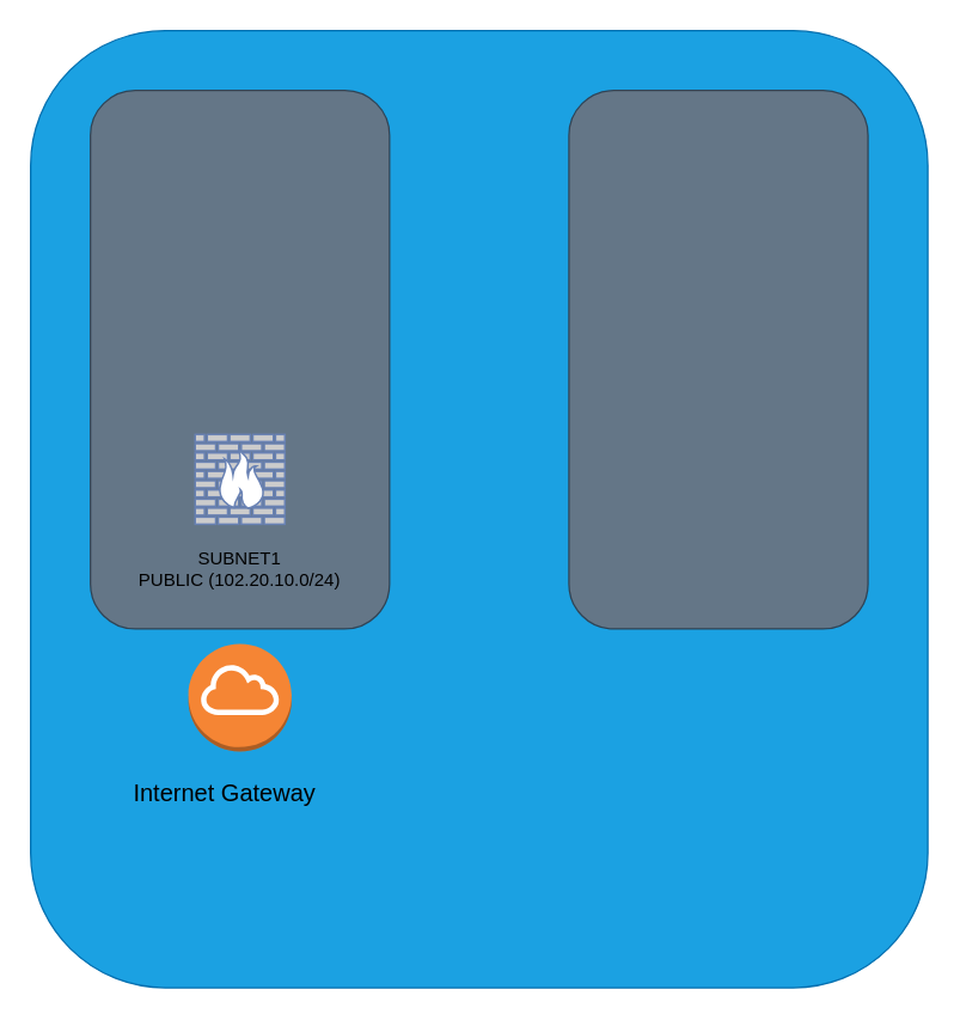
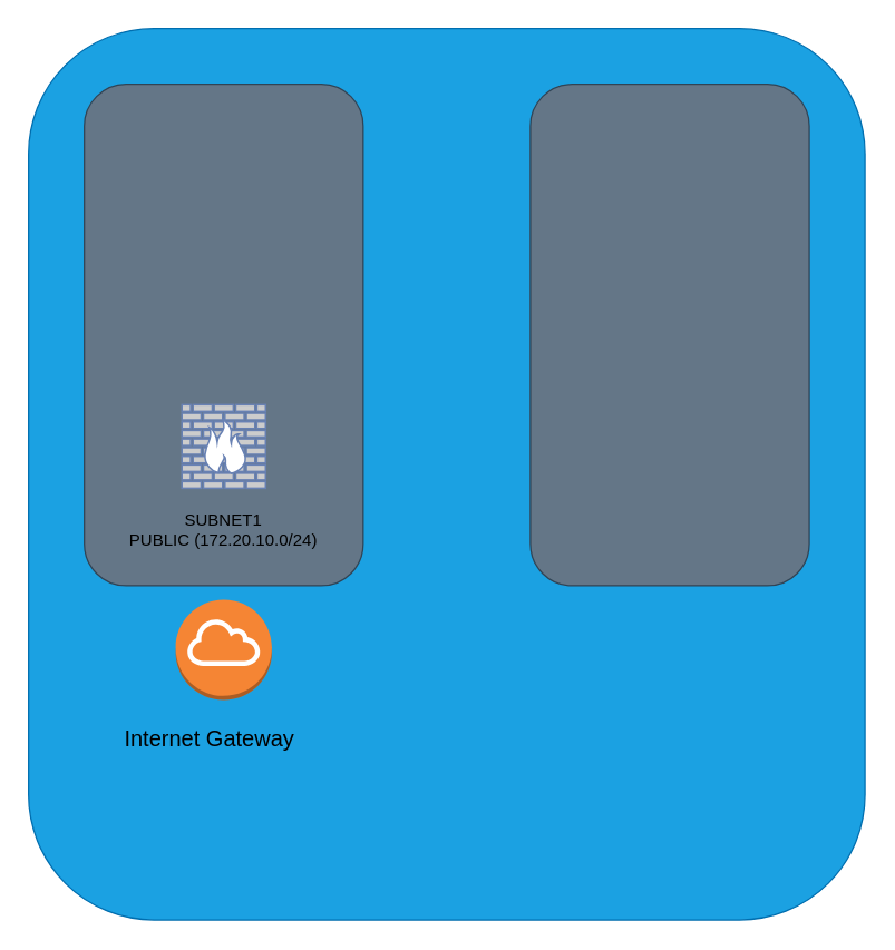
- <mxCell id="5" value="&lt;font style=&quot;font-size: 12px;&quot;&gt;SUBNET1&lt;br&gt;PUBLIC (102.20.10.0/24)&lt;/font&gt;" style="text;html=1;strokeColor=none;fillColor=none;align=center;verticalAlign=middle;whiteSpace=wrap;rounded=0;" vertex="1" parent="1"><mxGeometry x="85" y="350" width="150" height="60" as="geometry" /></mxCell>
+ <mxCell id="5" value="&lt;font style=&quot;font-size: 12px;&quot;&gt;SUBNET1&lt;br&gt;PUBLIC (172.20.10.0/24)&lt;/font&gt;" style="text;html=1;strokeColor=none;fillColor=none;align=center;verticalAlign=middle;whiteSpace=wrap;rounded=0;" vertex="1" parent="1"><mxGeometry x="85" y="350" width="150" height="60" as="geometry" /></mxCell>
